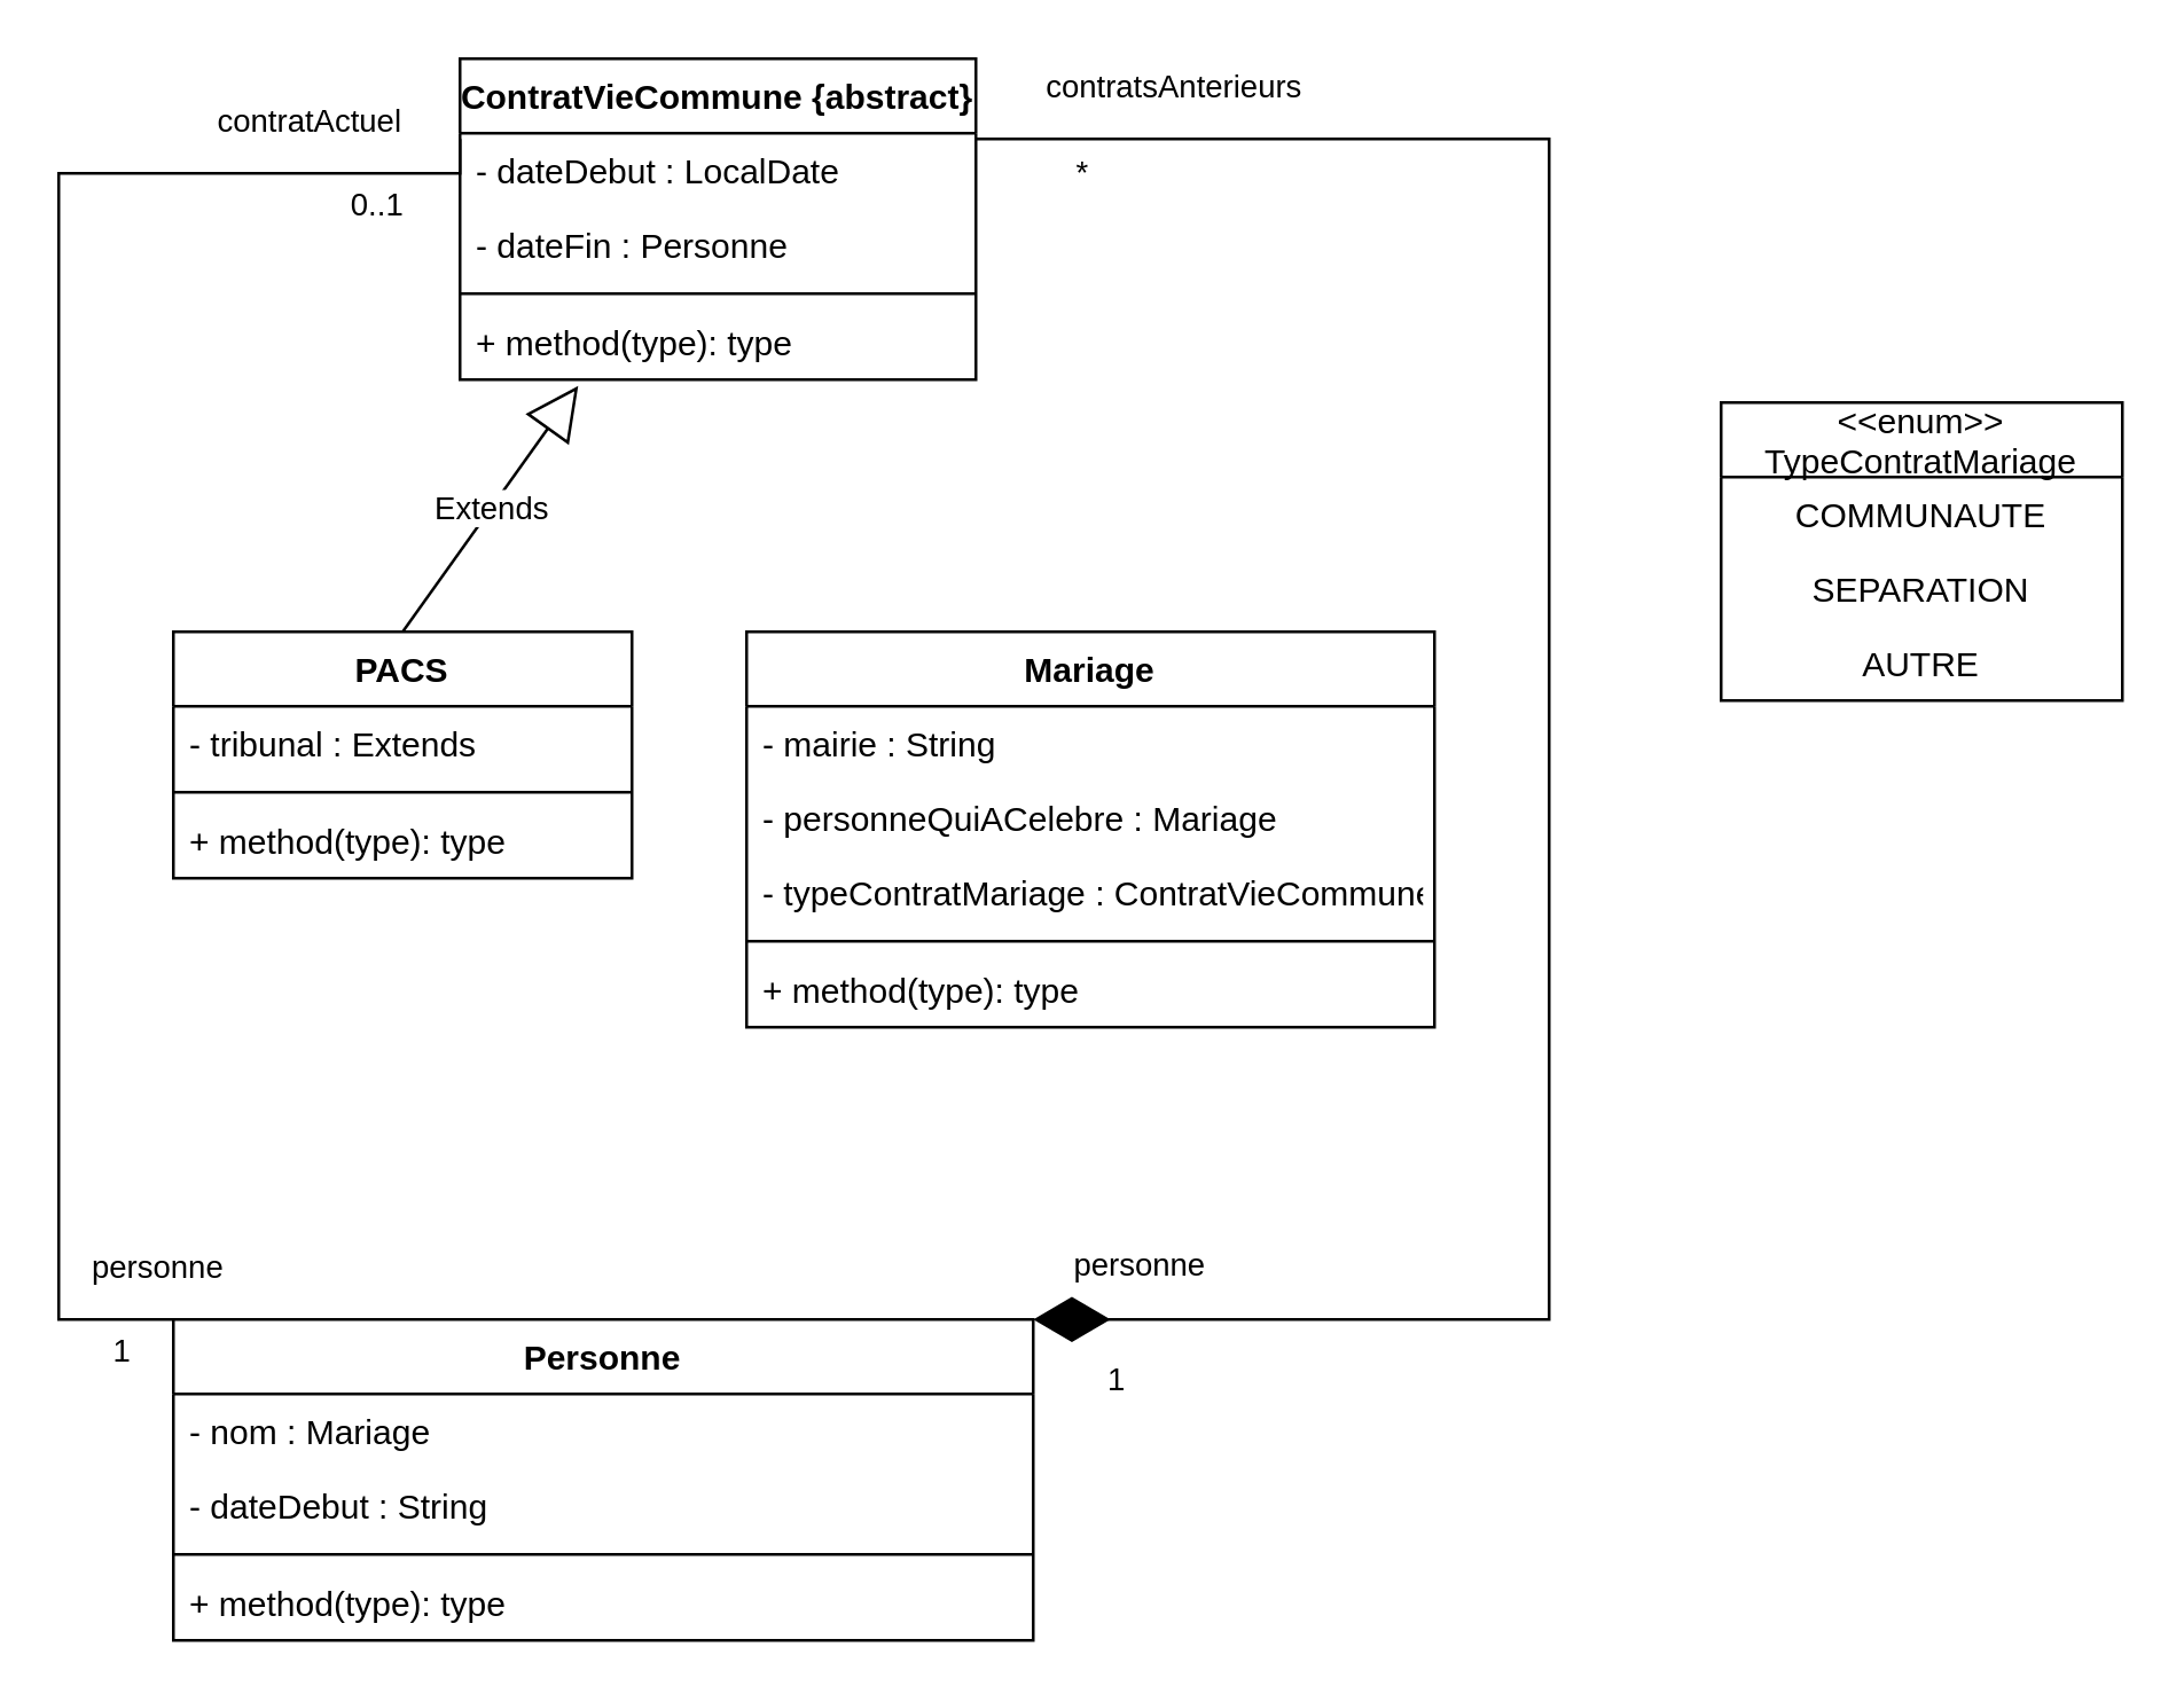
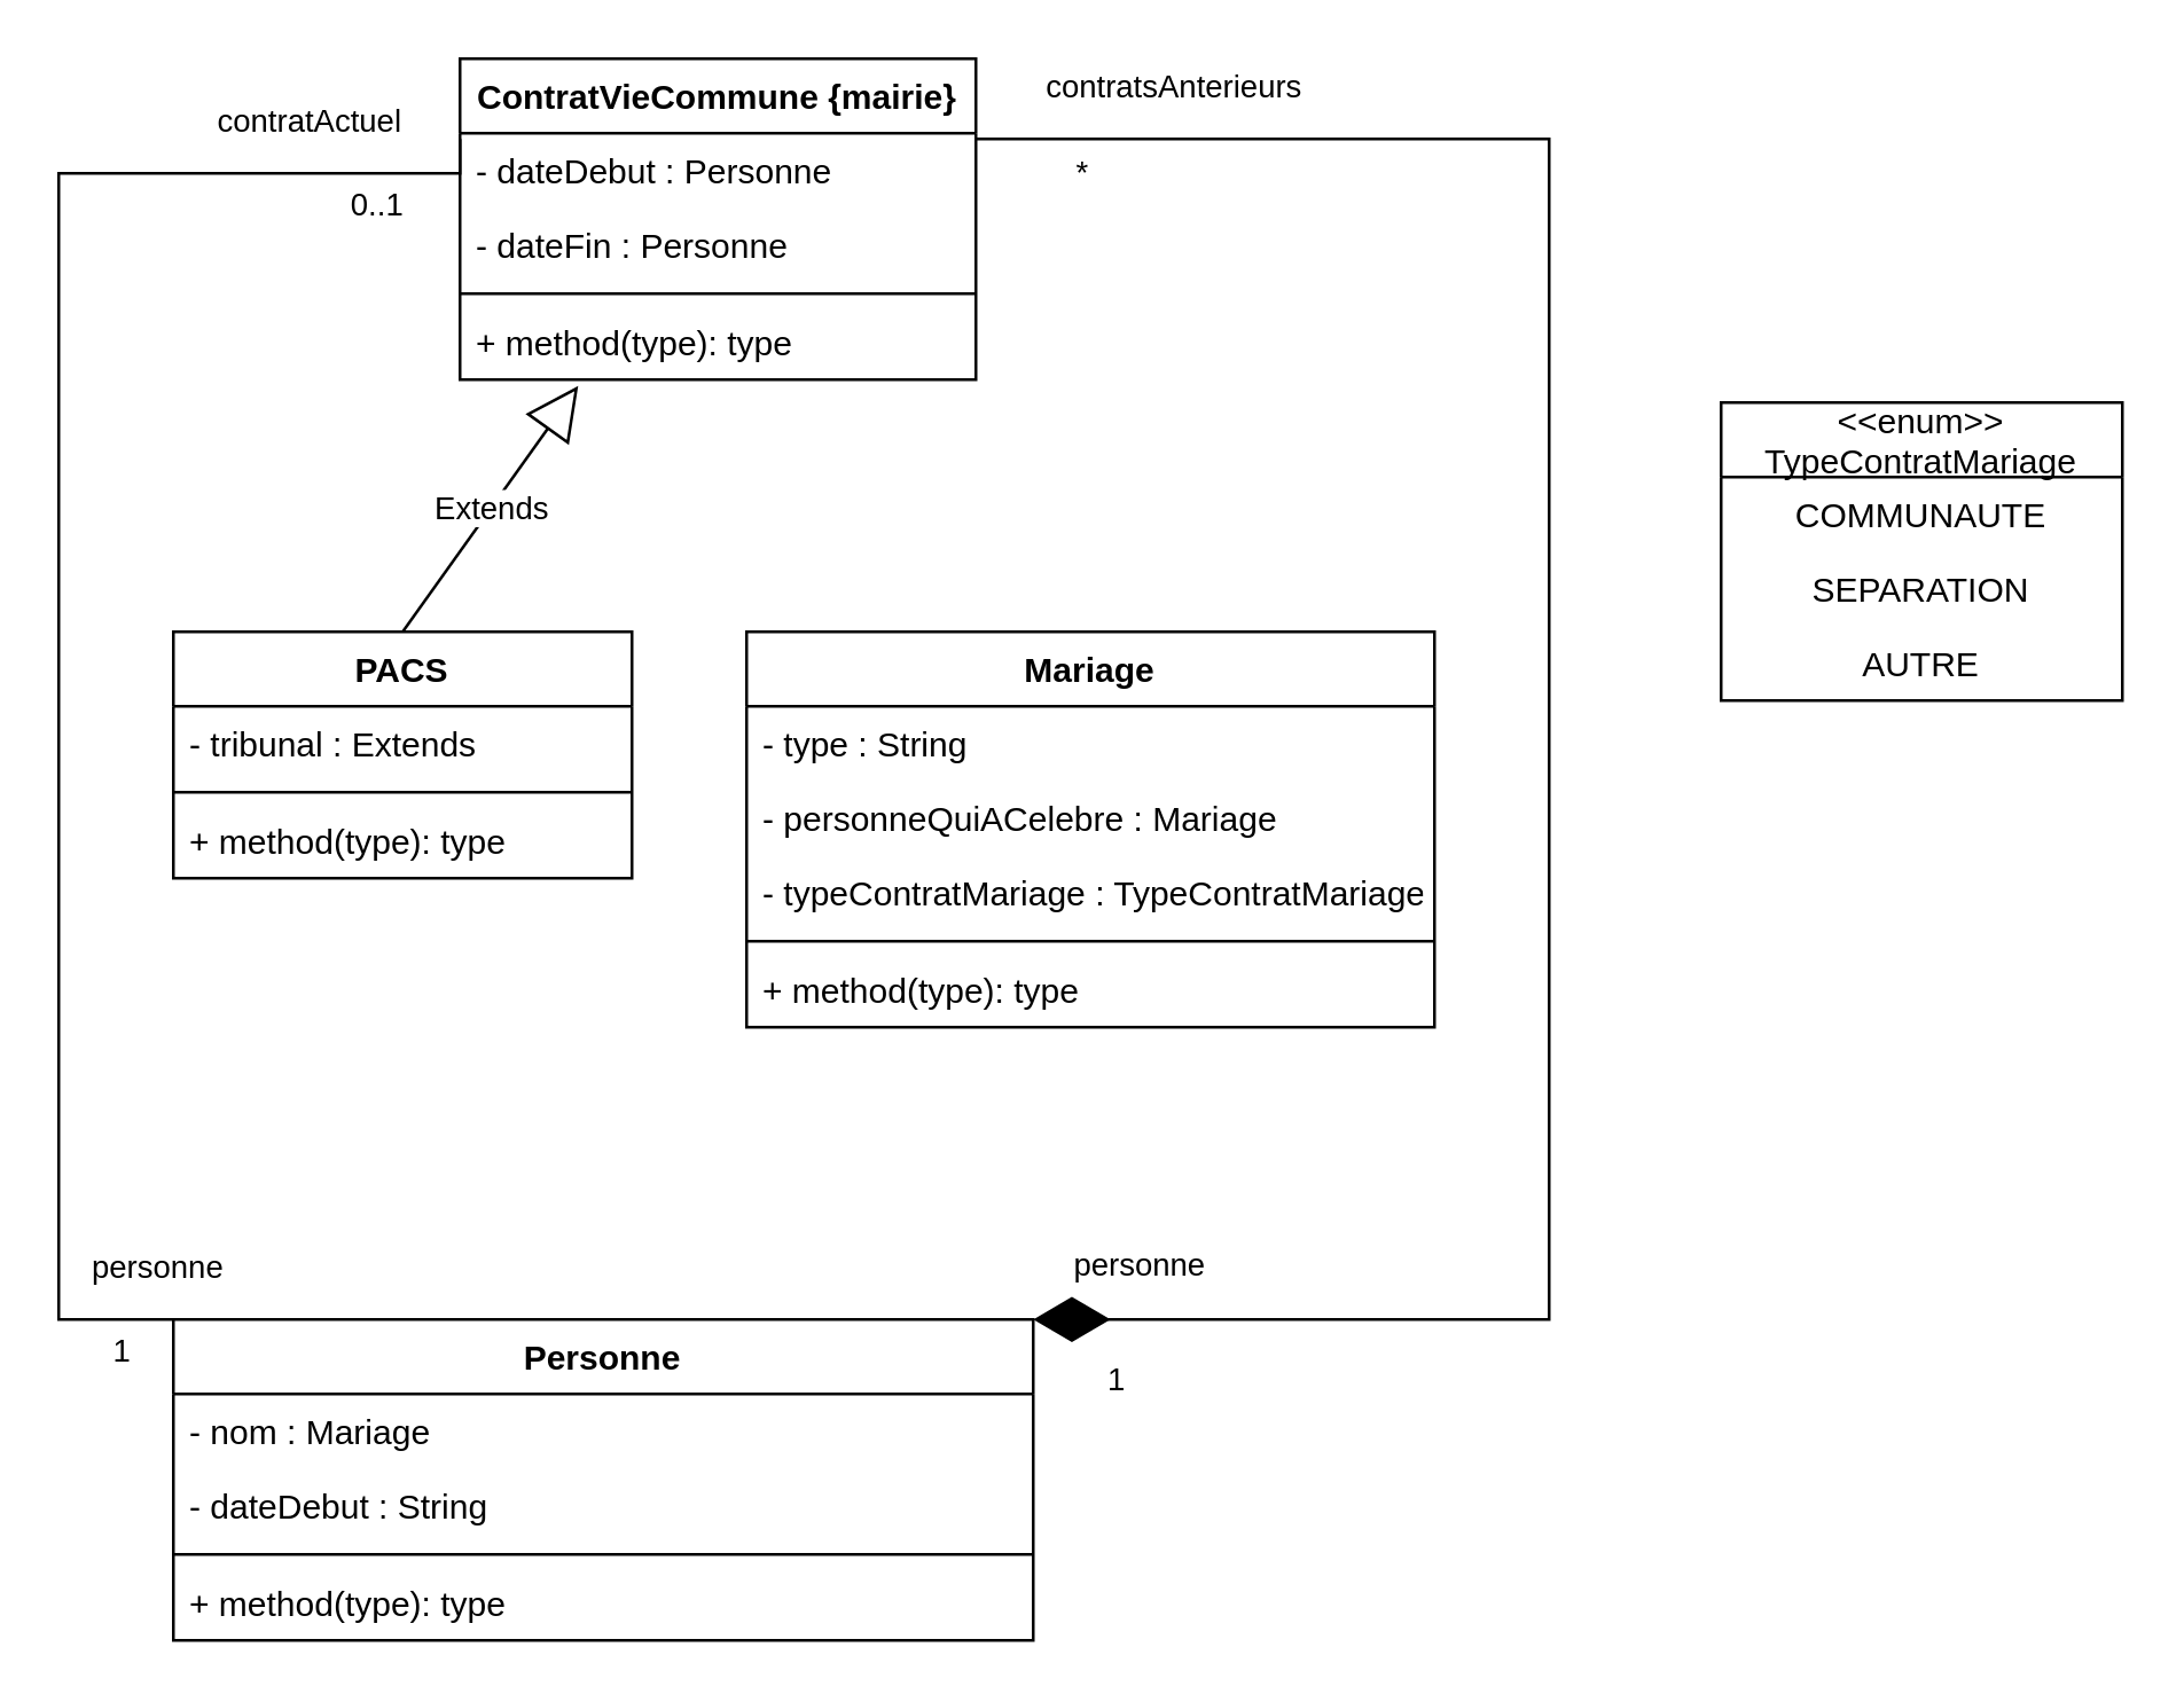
- <mxCell id="17" value="ContratVieCommune {abstract}" style="swimlane;fontStyle=1;align=center;verticalAlign=top;childLayout=stackLayout;horizontal=1;startSize=26;horizontalStack=0;resizeParent=1;resizeParentMax=0;resizeLast=0;collapsible=1;marginBottom=0;" vertex="1" parent="1"><mxGeometry x="160" y="20" width="180" height="112" as="geometry" /></mxCell>
+ <mxCell id="17" value="ContratVieCommune {mairie}" style="swimlane;fontStyle=1;align=center;verticalAlign=top;childLayout=stackLayout;horizontal=1;startSize=26;horizontalStack=0;resizeParent=1;resizeParentMax=0;resizeLast=0;collapsible=1;marginBottom=0;" vertex="1" parent="1"><mxGeometry x="160" y="20" width="180" height="112" as="geometry" /></mxCell>
- <mxCell id="18" value="- dateDebut : LocalDate" style="text;strokeColor=none;fillColor=none;align=left;verticalAlign=top;spacingLeft=4;spacingRight=4;overflow=hidden;rotatable=0;points=[[0,0.5],[1,0.5]];portConstraint=eastwest;" vertex="1" parent="17"><mxGeometry y="26" width="180" height="26" as="geometry" /></mxCell>
+ <mxCell id="18" value="- dateDebut : Personne" style="text;strokeColor=none;fillColor=none;align=left;verticalAlign=top;spacingLeft=4;spacingRight=4;overflow=hidden;rotatable=0;points=[[0,0.5],[1,0.5]];portConstraint=eastwest;" vertex="1" parent="17"><mxGeometry y="26" width="180" height="26" as="geometry" /></mxCell>
- <mxCell id="3" value="- mairie : String" style="text;strokeColor=none;fillColor=none;align=left;verticalAlign=top;spacingLeft=4;spacingRight=4;overflow=hidden;rotatable=0;points=[[0,0.5],[1,0.5]];portConstraint=eastwest;" vertex="1" parent="2"><mxGeometry y="26" width="240" height="26" as="geometry" /></mxCell>
+ <mxCell id="3" value="- type : String" style="text;strokeColor=none;fillColor=none;align=left;verticalAlign=top;spacingLeft=4;spacingRight=4;overflow=hidden;rotatable=0;points=[[0,0.5],[1,0.5]];portConstraint=eastwest;" vertex="1" parent="2"><mxGeometry y="26" width="240" height="26" as="geometry" /></mxCell>
- <mxCell id="5" value="- typeContratMariage : ContratVieCommune" style="text;strokeColor=none;fillColor=none;align=left;verticalAlign=top;spacingLeft=4;spacingRight=4;overflow=hidden;rotatable=0;points=[[0,0.5],[1,0.5]];portConstraint=eastwest;" vertex="1" parent="2"><mxGeometry y="78" width="240" height="26" as="geometry" /></mxCell>
+ <mxCell id="5" value="- typeContratMariage : TypeContratMariage" style="text;strokeColor=none;fillColor=none;align=left;verticalAlign=top;spacingLeft=4;spacingRight=4;overflow=hidden;rotatable=0;points=[[0,0.5],[1,0.5]];portConstraint=eastwest;" vertex="1" parent="2"><mxGeometry y="78" width="240" height="26" as="geometry" /></mxCell>
